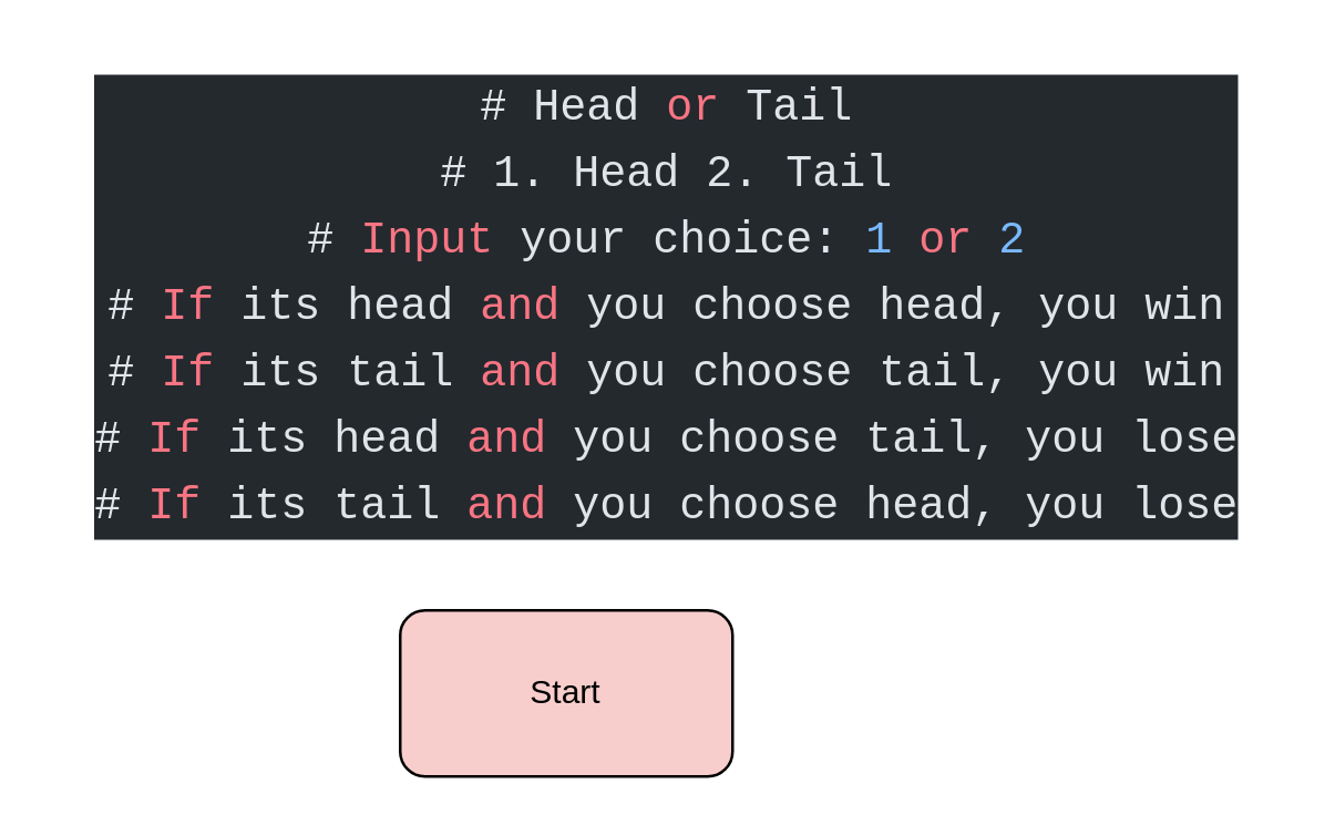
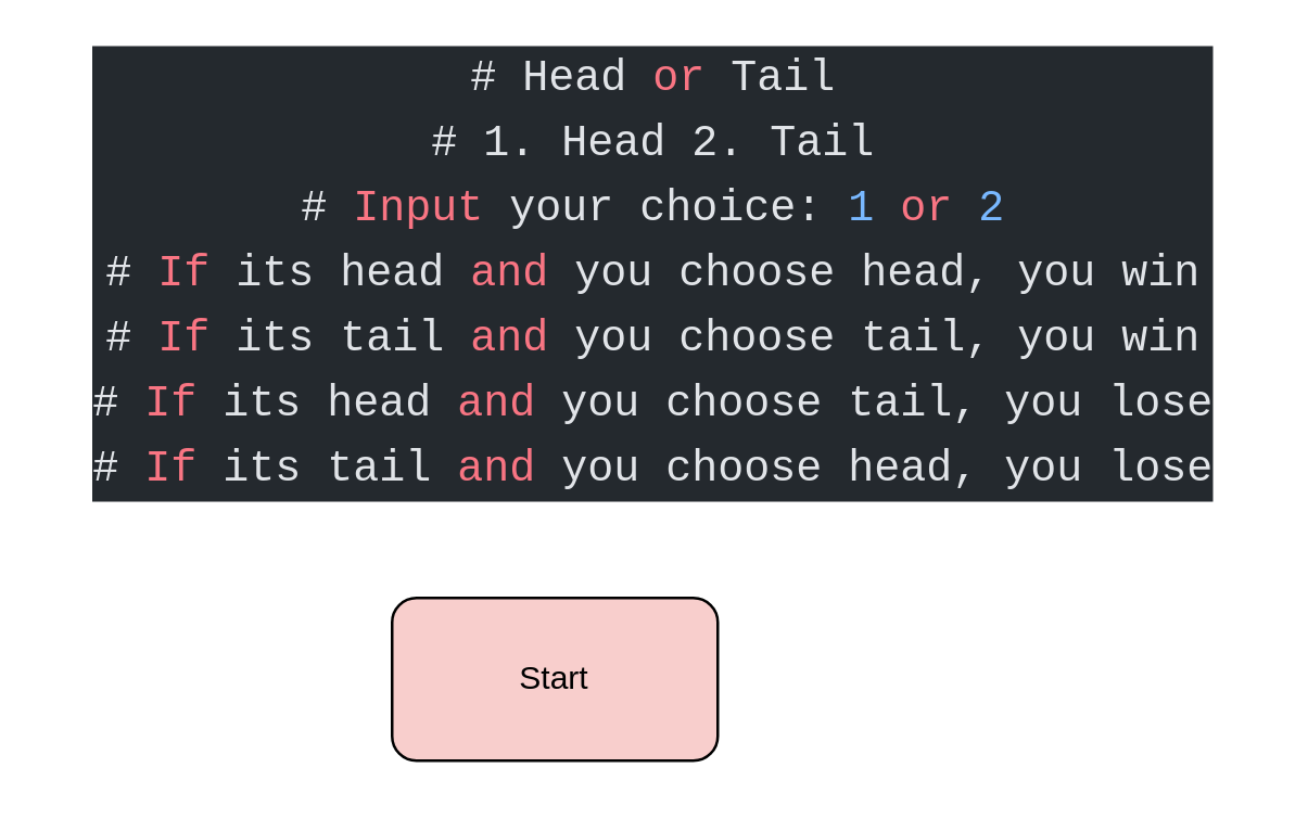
- <mxCell id="2" value="&lt;div style=&quot;color: rgb(225, 228, 232); background-color: rgb(36, 41, 46); font-family: Menlo, Monaco, &amp;quot;Courier New&amp;quot;, monospace; font-size: 16px; line-height: 24px;&quot;&gt;&lt;div&gt;# Head &lt;span style=&quot;color: #f97583;&quot;&gt;or&lt;/span&gt; Tail&lt;/div&gt;&lt;div&gt;# 1. Head   2. Tail&lt;/div&gt;&lt;div&gt;# &lt;span style=&quot;color: #f97583;&quot;&gt;Input&lt;/span&gt; your choice: &lt;span style=&quot;color: #79b8ff;&quot;&gt;1&lt;/span&gt; &lt;span style=&quot;color: #f97583;&quot;&gt;or&lt;/span&gt; &lt;span style=&quot;color: #79b8ff;&quot;&gt;2&lt;/span&gt;&lt;/div&gt;&lt;div&gt;# &lt;span style=&quot;color: #f97583;&quot;&gt;If&lt;/span&gt; its head &lt;span style=&quot;color: #f97583;&quot;&gt;and&lt;/span&gt; you choose head, you win&lt;/div&gt;&lt;div&gt;# &lt;span style=&quot;color: #f97583;&quot;&gt;If&lt;/span&gt; its tail &lt;span style=&quot;color: #f97583;&quot;&gt;and&lt;/span&gt; you choose tail, you win&lt;/div&gt;&lt;div&gt;# &lt;span style=&quot;color: #f97583;&quot;&gt;If&lt;/span&gt; its head &lt;span style=&quot;color: #f97583;&quot;&gt;and&lt;/span&gt; you choose tail, you lose&lt;/div&gt;&lt;div&gt;# &lt;span style=&quot;color: #f97583;&quot;&gt;If&lt;/span&gt; its tail &lt;span style=&quot;color: #f97583;&quot;&gt;and&lt;/span&gt; you choose head, you lose&lt;/div&gt;&lt;/div&gt;" style="text;html=1;align=center;verticalAlign=middle;resizable=0;points=[];autosize=1;strokeColor=none;fillColor=none;" vertex="1" parent="1"><mxGeometry x="20" width="440" height="180" as="geometry" y="20" /></mxCell>
+ <mxCell id="2" value="&lt;div style=&quot;color: rgb(225, 228, 232); background-color: rgb(36, 41, 46); font-family: Menlo, Monaco, &amp;quot;Courier New&amp;quot;, monospace; font-size: 16px; line-height: 24px;&quot;&gt;&lt;div&gt;# Head &lt;span style=&quot;color: #f97583;&quot;&gt;or&lt;/span&gt; Tail&lt;/div&gt;&lt;div&gt;# 1. Head   2. Tail&lt;/div&gt;&lt;div&gt;# &lt;span style=&quot;color: #f97583;&quot;&gt;Input&lt;/span&gt; your choice: &lt;span style=&quot;color: #79b8ff;&quot;&gt;1&lt;/span&gt; &lt;span style=&quot;color: #f97583;&quot;&gt;or&lt;/span&gt; &lt;span style=&quot;color: #79b8ff;&quot;&gt;2&lt;/span&gt;&lt;/div&gt;&lt;div&gt;# &lt;span style=&quot;color: #f97583;&quot;&gt;If&lt;/span&gt; its head &lt;span style=&quot;color: #f97583;&quot;&gt;and&lt;/span&gt; you choose head, you win&lt;/div&gt;&lt;div&gt;# &lt;span style=&quot;color: #f97583;&quot;&gt;If&lt;/span&gt; its tail &lt;span style=&quot;color: #f97583;&quot;&gt;and&lt;/span&gt; you choose tail, you win&lt;/div&gt;&lt;div&gt;# &lt;span style=&quot;color: #f97583;&quot;&gt;If&lt;/span&gt; its head &lt;span style=&quot;color: #f97583;&quot;&gt;and&lt;/span&gt; you choose tail, you lose&lt;/div&gt;&lt;div&gt;# &lt;span style=&quot;color: #f97583;&quot;&gt;If&lt;/span&gt; its tail &lt;span style=&quot;color: #f97583;&quot;&gt;and&lt;/span&gt; you choose head, you lose&lt;/div&gt;&lt;/div&gt;" style="text;html=1;align=center;verticalAlign=middle;resizable=0;points=[];autosize=1;strokeColor=none;fillColor=none;" vertex="1" parent="1"><mxGeometry x="20" y="10" width="440" height="180" as="geometry" /></mxCell>
